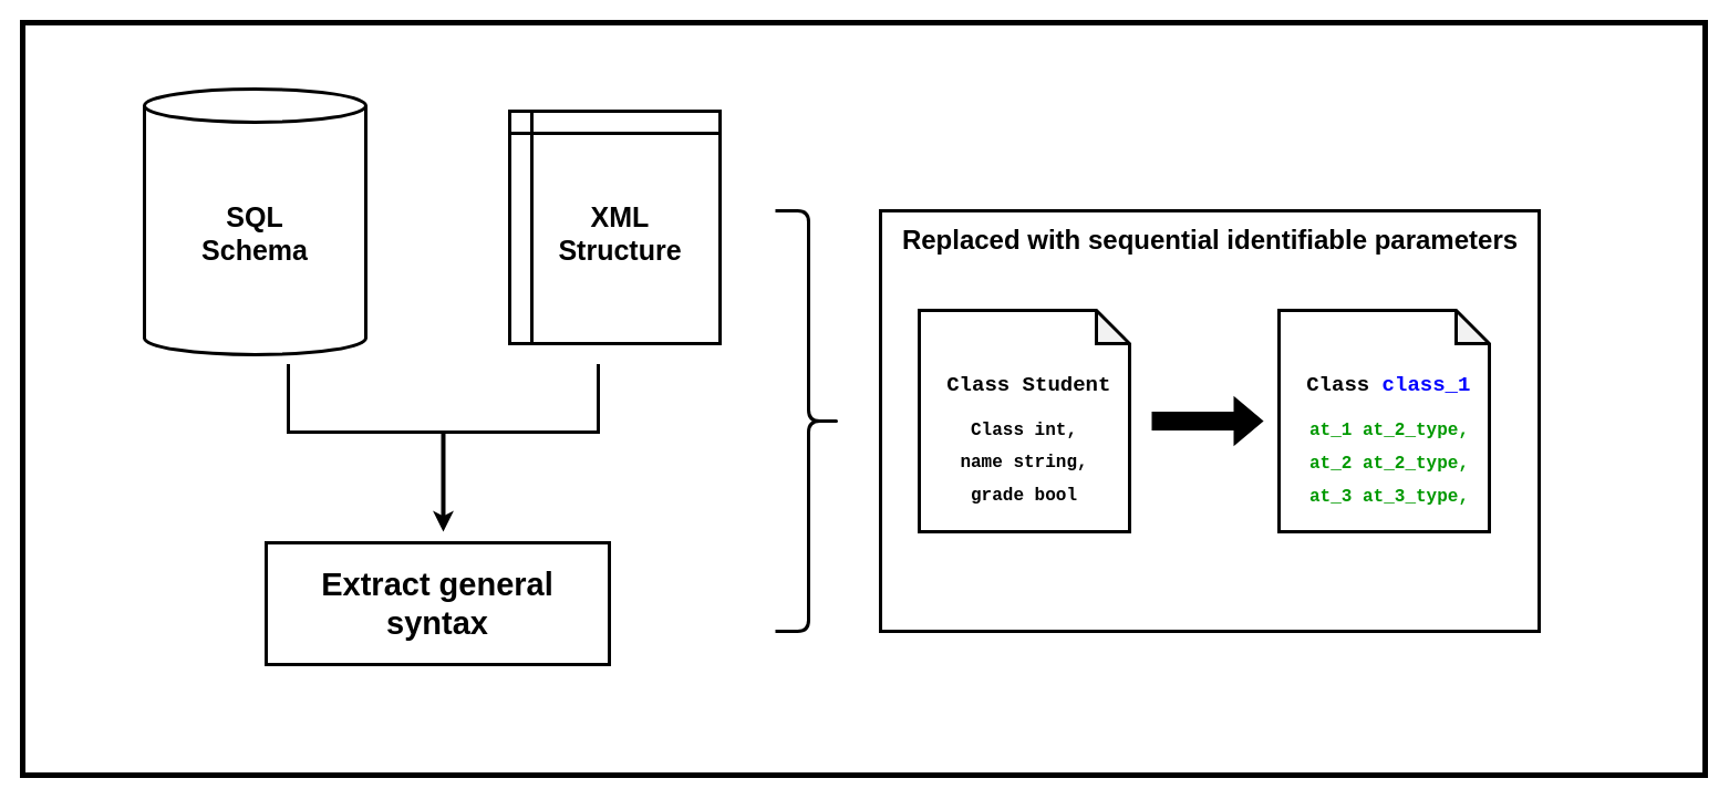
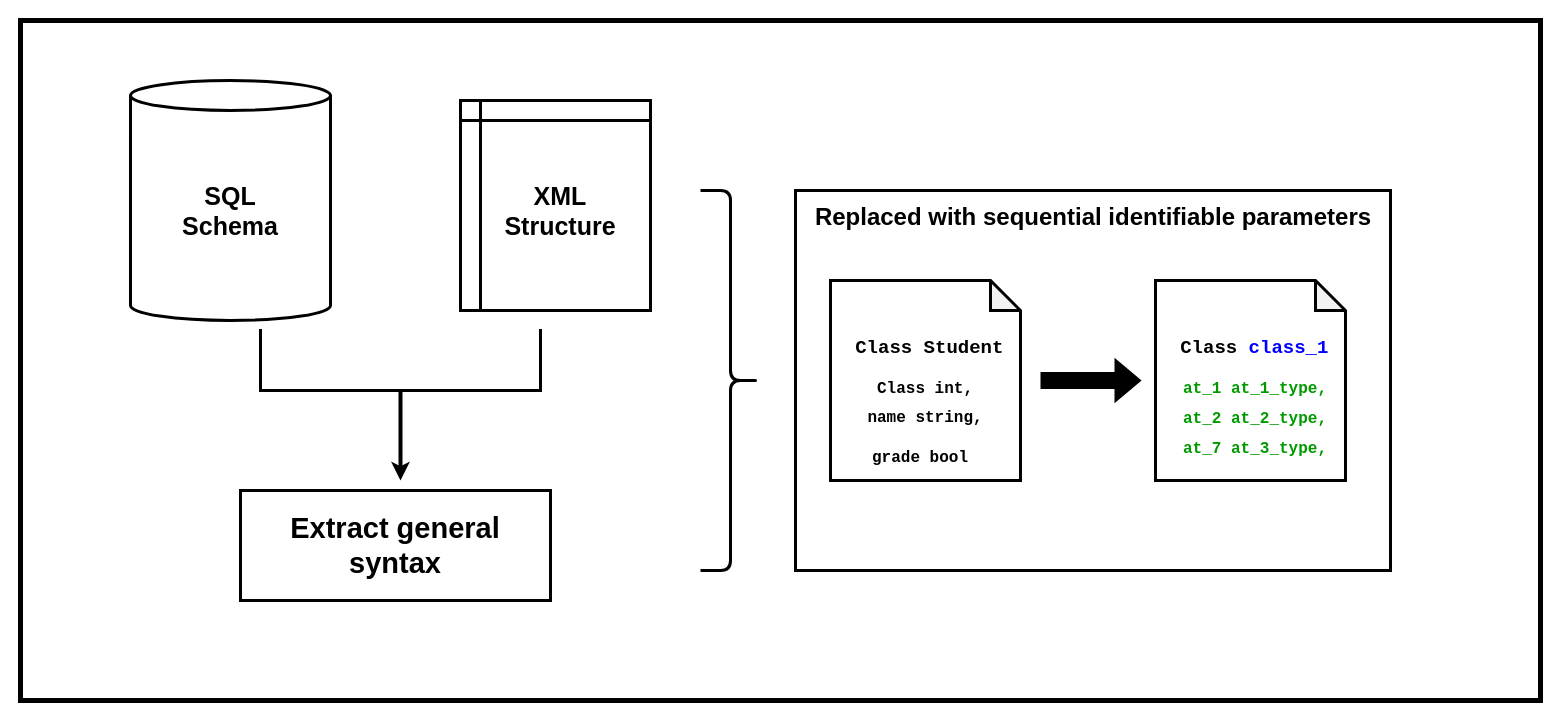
- <mxCell id="18" value="&lt;font color=&quot;#009900&quot; face=&quot;Courier New&quot; style=&quot;font-size: 16px;&quot;&gt;&lt;b&gt;at_1 at_2_type,&lt;/b&gt;&lt;/font&gt;" style="text;html=1;strokeColor=none;fillColor=none;align=center;verticalAlign=middle;whiteSpace=wrap;rounded=0;fontSize=24;" vertex="1" parent="1"><mxGeometry x="1180" y="370" width="150" height="30" as="geometry" /></mxCell>
+ <mxCell id="18" value="&lt;font color=&quot;#009900&quot; face=&quot;Courier New&quot; style=&quot;font-size: 16px;&quot;&gt;&lt;b&gt;at_1 at_1_type,&lt;/b&gt;&lt;/font&gt;" style="text;html=1;strokeColor=none;fillColor=none;align=center;verticalAlign=middle;whiteSpace=wrap;rounded=0;fontSize=24;" vertex="1" parent="1"><mxGeometry x="1180" y="370" width="150" height="30" as="geometry" /></mxCell>
- <mxCell id="15" value="&lt;font face=&quot;Courier New&quot;&gt;&lt;span style=&quot;font-size: 16px;&quot;&gt;&lt;b&gt;grade bool&lt;/b&gt;&lt;/span&gt;&lt;/font&gt;" style="text;html=1;strokeColor=none;fillColor=none;align=center;verticalAlign=middle;whiteSpace=wrap;rounded=0;fontSize=24;" vertex="1" parent="1"><mxGeometry x="855" y="430" width="140" height="30" as="geometry" /></mxCell>
+ <mxCell id="15" value="&lt;font face=&quot;Courier New&quot;&gt;&lt;span style=&quot;font-size: 16px;&quot;&gt;&lt;b&gt;grade bool&lt;/b&gt;&lt;/span&gt;&lt;/font&gt;" style="text;html=1;strokeColor=none;fillColor=none;align=center;verticalAlign=middle;whiteSpace=wrap;rounded=0;fontSize=24;" vertex="1" parent="1"><mxGeometry x="850" y="440" width="140" height="30" as="geometry" /></mxCell>
- <mxCell id="20" value="&lt;font color=&quot;#009900&quot; face=&quot;Courier New&quot; style=&quot;font-size: 16px;&quot;&gt;&lt;b&gt;at_3 at_3_type,&lt;/b&gt;&lt;/font&gt;" style="text;html=1;strokeColor=none;fillColor=none;align=center;verticalAlign=middle;whiteSpace=wrap;rounded=0;fontSize=24;" vertex="1" parent="1"><mxGeometry x="1180" y="430" width="150" height="30" as="geometry" /></mxCell>
+ <mxCell id="20" value="&lt;font color=&quot;#009900&quot; face=&quot;Courier New&quot; style=&quot;font-size: 16px;&quot;&gt;&lt;b&gt;at_7 at_3_type,&lt;/b&gt;&lt;/font&gt;" style="text;html=1;strokeColor=none;fillColor=none;align=center;verticalAlign=middle;whiteSpace=wrap;rounded=0;fontSize=24;" vertex="1" parent="1"><mxGeometry x="1180" y="430" width="150" height="30" as="geometry" /></mxCell>
